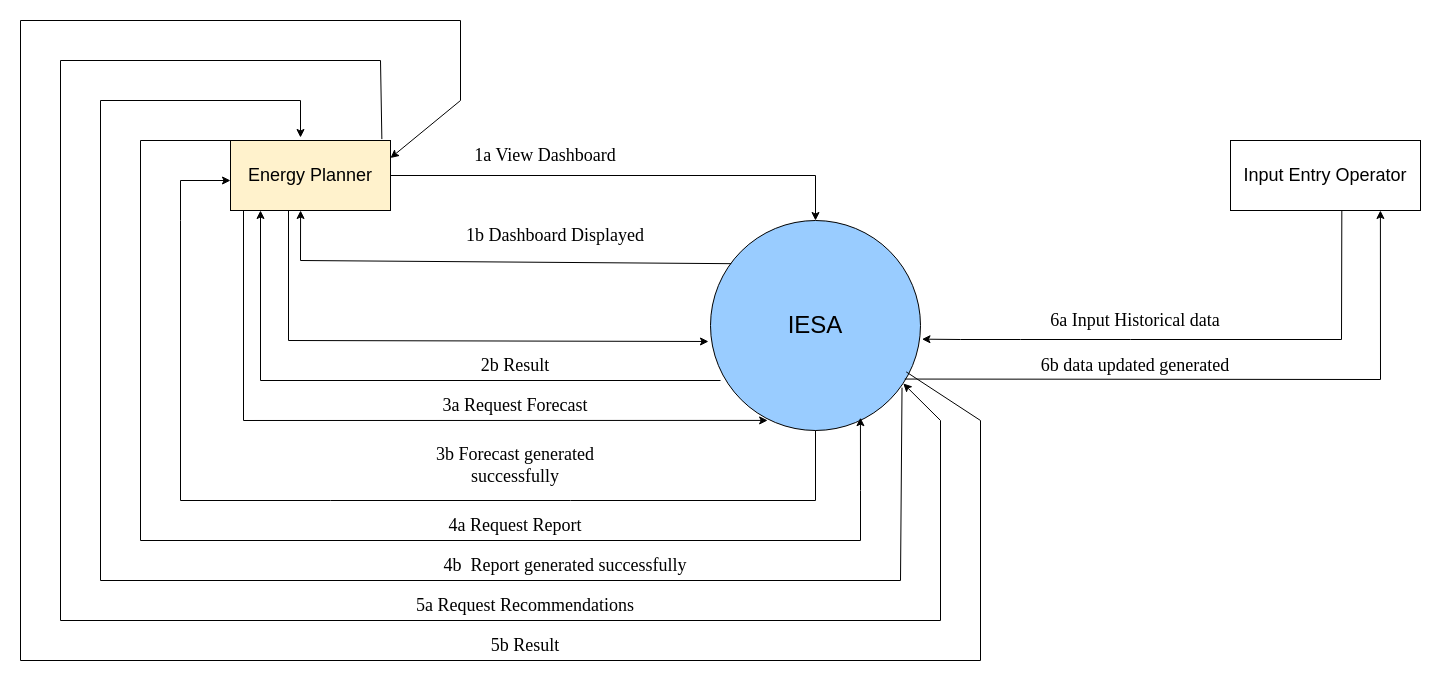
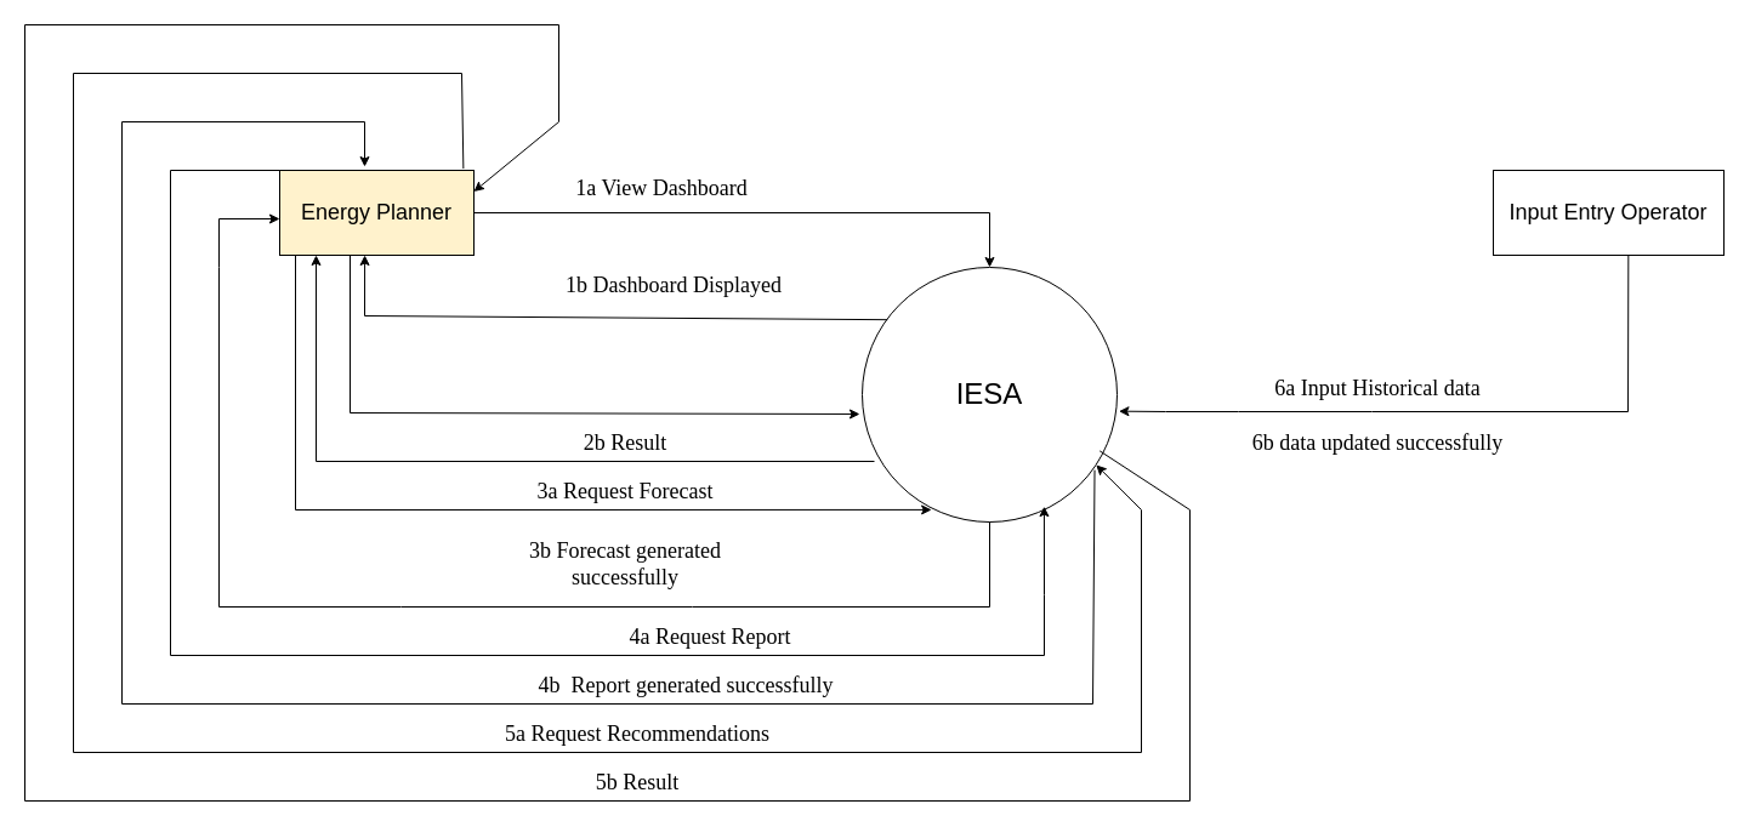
- <mxCell id="2" value="&lt;font style=&quot;font-size: 24px;&quot;&gt;IESA&lt;/font&gt;" style="ellipse;whiteSpace=wrap;html=1;aspect=fixed;fillColor=#99CCFF;" vertex="1" parent="1"><mxGeometry x="710" y="220" width="210" height="210" as="geometry" /></mxCell>
+ <mxCell id="2" value="&lt;font style=&quot;font-size: 24px;&quot;&gt;IESA&lt;/font&gt;" style="ellipse;whiteSpace=wrap;html=1;aspect=fixed;fillColor=#ffffff;" vertex="1" parent="1"><mxGeometry x="710" y="220" width="210" height="210" as="geometry" /></mxCell>
- <mxCell id="23" value="&lt;font face=&quot;Verdana&quot;&gt;&lt;span style=&quot;font-size: 18px;&quot;&gt;6b data updated generated&lt;/span&gt;&lt;/font&gt;" style="text;html=1;align=center;verticalAlign=middle;whiteSpace=wrap;rounded=0;" vertex="1" parent="1"><mxGeometry x="1000" y="350" width="270" height="30" as="geometry" /></mxCell>
+ <mxCell id="23" value="&lt;font face=&quot;Verdana&quot;&gt;&lt;span style=&quot;font-size: 18px;&quot;&gt;6b data updated successfully&lt;/span&gt;&lt;/font&gt;" style="text;html=1;align=center;verticalAlign=middle;whiteSpace=wrap;rounded=0;" vertex="1" parent="1"><mxGeometry x="1000" y="350" width="270" height="30" as="geometry" /></mxCell>
- <mxCell id="22" value="" style="endArrow=classic;html=1;rounded=0;exitX=0.925;exitY=0.755;exitDx=0;exitDy=0;exitPerimeter=0;entryX=0.789;entryY=1;entryDx=0;entryDy=0;entryPerimeter=0;" edge="1" parent="1" source="2" target="11"><mxGeometry width="50" height="50" relative="1" as="geometry"><mxPoint x="830" y="320" as="sourcePoint" /><mxPoint x="1383" y="207" as="targetPoint" /><Array as="points"><mxPoint x="1380" y="379" /></Array></mxGeometry></mxCell>
- <mxCell id="17" value="&lt;font face=&quot;Verdana&quot;&gt;&lt;span style=&quot;font-size: 18px;&quot;&gt;4a Request Report&lt;/span&gt;&lt;/font&gt;" style="text;html=1;align=center;verticalAlign=middle;whiteSpace=wrap;rounded=0;" vertex="1" parent="1"><mxGeometry x="400" y="510" width="230" height="30" as="geometry" /></mxCell>
+ <mxCell id="17" value="&lt;font face=&quot;Verdana&quot;&gt;&lt;span style=&quot;font-size: 18px;&quot;&gt;4a Request Report&lt;/span&gt;&lt;/font&gt;" style="text;html=1;align=center;verticalAlign=middle;whiteSpace=wrap;rounded=0;" vertex="1" parent="1"><mxGeometry x="470" y="510" width="230" height="30" as="geometry" /></mxCell>
